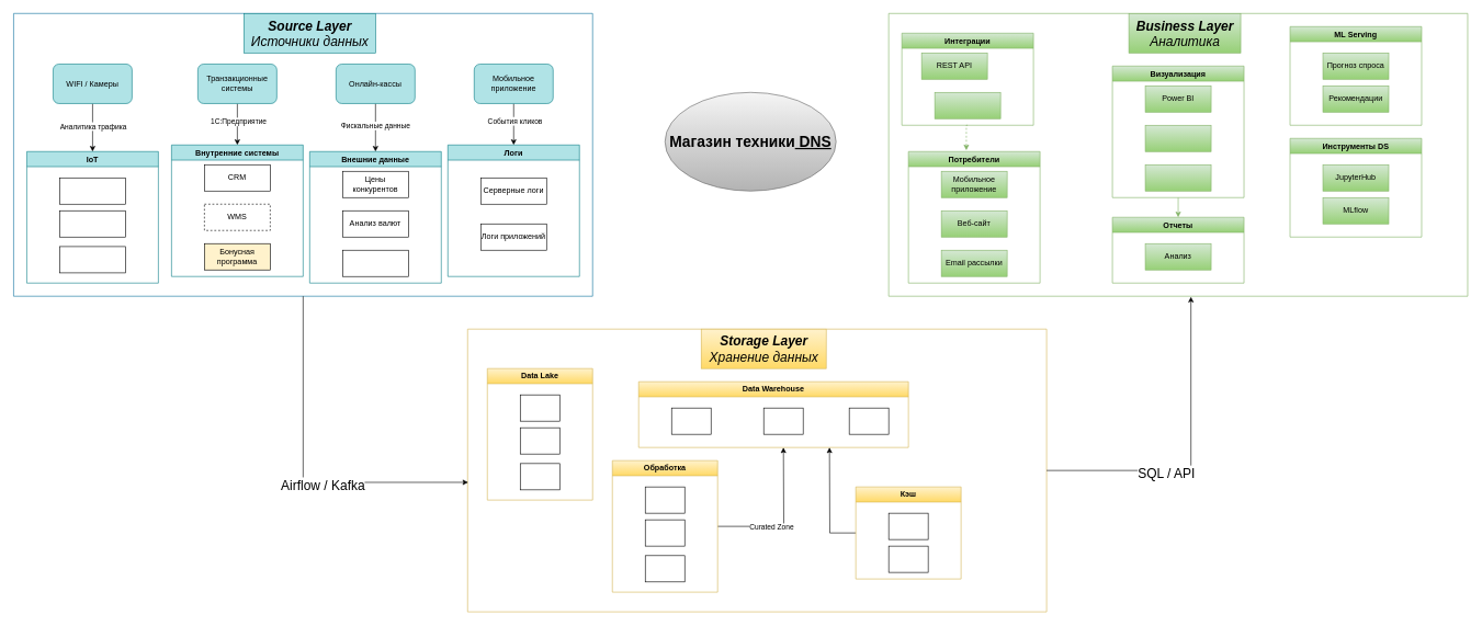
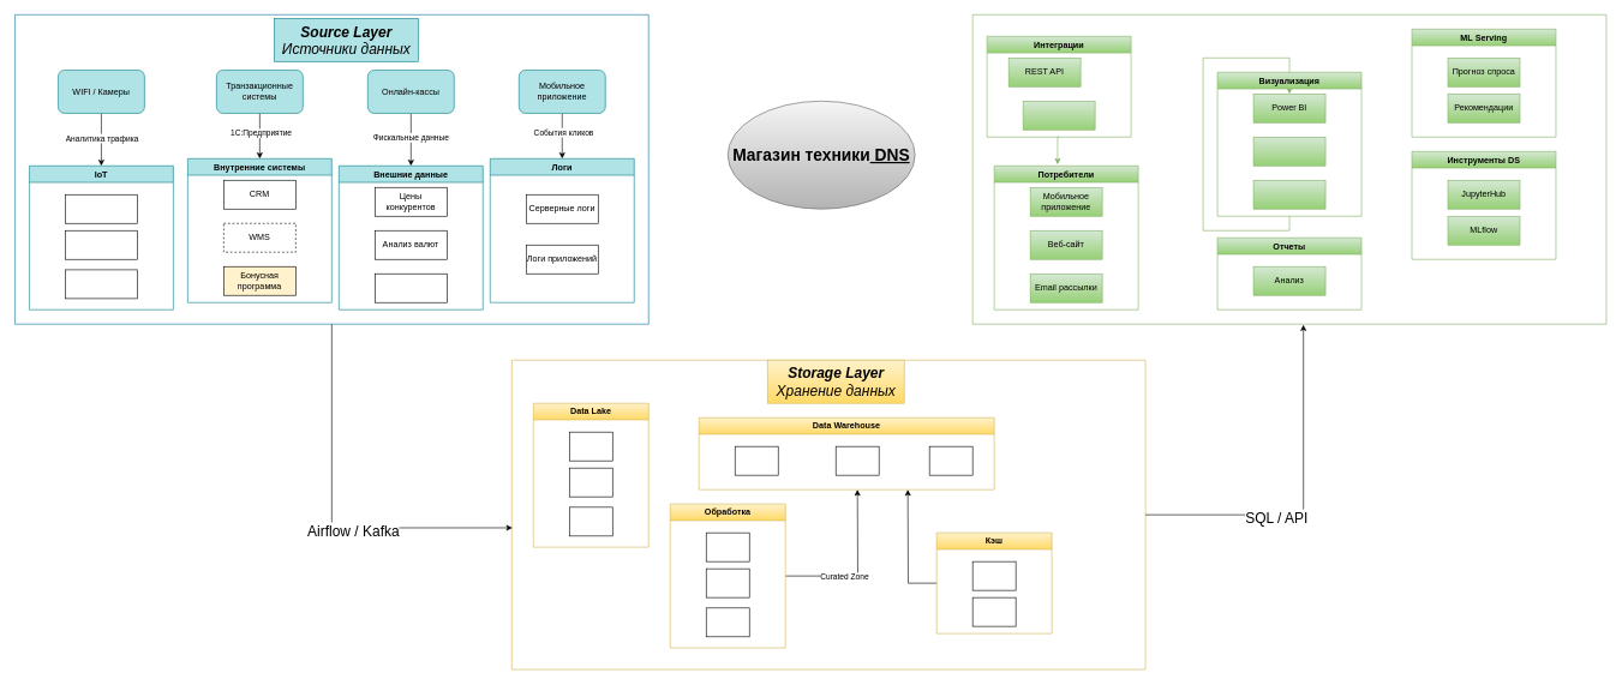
- <mxCell id="7" value="&lt;font style=&quot;font-size: 20px;&quot;&gt;&lt;b&gt;&lt;i&gt;Source Layer&lt;/i&gt;&lt;/b&gt;&lt;/font&gt;&lt;div&gt;&lt;span style=&quot;font-size: 20px;&quot;&gt;&lt;i style=&quot;&quot;&gt;Источники данных&lt;/i&gt;&lt;/span&gt;&lt;/div&gt;" style="text;html=1;align=center;verticalAlign=middle;resizable=0;points=[];autosize=1;strokeColor=#0e8088;fillColor=#b0e3e6;" vertex="1" parent="3"><mxGeometry x="350" width="200" height="60" as="geometry" /></mxCell>
+ <mxCell id="7" value="&lt;font style=&quot;font-size: 20px;&quot;&gt;&lt;b&gt;&lt;i&gt;Source Layer&lt;/i&gt;&lt;/b&gt;&lt;/font&gt;&lt;div&gt;&lt;span style=&quot;font-size: 20px;&quot;&gt;&lt;i style=&quot;&quot;&gt;Источники данных&lt;/i&gt;&lt;/span&gt;&lt;/div&gt;" style="text;html=1;align=center;verticalAlign=middle;resizable=0;points=[];autosize=1;strokeColor=#0e8088;fillColor=#b0e3e6;" vertex="1" parent="3"><mxGeometry x="360" y="5" width="200" height="60" as="geometry" /></mxCell>
- <mxCell id="53" value="&lt;font style=&quot;font-size: 20px;&quot;&gt;&lt;b&gt;&lt;i&gt;Business Layer&lt;/i&gt;&lt;/b&gt;&lt;/font&gt;&lt;div&gt;&lt;span style=&quot;font-size: 20px;&quot;&gt;&lt;i&gt;Аналитика&lt;/i&gt;&lt;/span&gt;&lt;/div&gt;" style="text;html=1;align=center;verticalAlign=middle;resizable=0;points=[];autosize=1;strokeColor=#82b366;fillColor=#d5e8d4;gradientColor=#97d077;" vertex="1" parent="52"><mxGeometry x="365" width="170" height="60" as="geometry" /></mxCell>
- <mxCell id="69" style="edgeStyle=orthogonalEdgeStyle;rounded=0;orthogonalLoop=1;jettySize=auto;html=1;exitX=0.5;exitY=1;exitDx=0;exitDy=0;entryX=0.44;entryY=-0.01;entryDx=0;entryDy=0;entryPerimeter=0;fillColor=#d5e8d4;gradientColor=#97d077;strokeColor=#82b366;dashed=1;" edge="1" parent="52" source="54" target="57"><mxGeometry relative="1" as="geometry" /></mxCell>
+ <mxCell id="69" style="edgeStyle=orthogonalEdgeStyle;rounded=0;orthogonalLoop=1;jettySize=auto;html=1;exitX=0.5;exitY=1;exitDx=0;exitDy=0;entryX=0.44;entryY=-0.01;entryDx=0;entryDy=0;entryPerimeter=0;fillColor=#d5e8d4;gradientColor=#97d077;strokeColor=#82b366;" edge="1" parent="52" source="54" target="57"><mxGeometry relative="1" as="geometry" /></mxCell>
- <mxCell id="61" style="edgeStyle=orthogonalEdgeStyle;rounded=0;orthogonalLoop=1;jettySize=auto;html=1;exitX=0.5;exitY=1;exitDx=0;exitDy=0;entryX=0.5;entryY=0;entryDx=0;entryDy=0;fillColor=#d5e8d4;gradientColor=#97d077;strokeColor=#82b366;" edge="1" parent="52" source="62" target="70"><mxGeometry relative="1" as="geometry" /></mxCell>
+ <mxCell id="61" style="edgeStyle=orthogonalEdgeStyle;rounded=0;orthogonalLoop=1;jettySize=auto;html=1;exitX=0.5;exitY=1;exitDx=0;exitDy=0;fillColor=#d5e8d4;gradientColor=#97d077;strokeColor=#82b366;" edge="1" parent="52" source="62" target="63"><mxGeometry relative="1" as="geometry" /></mxCell>
